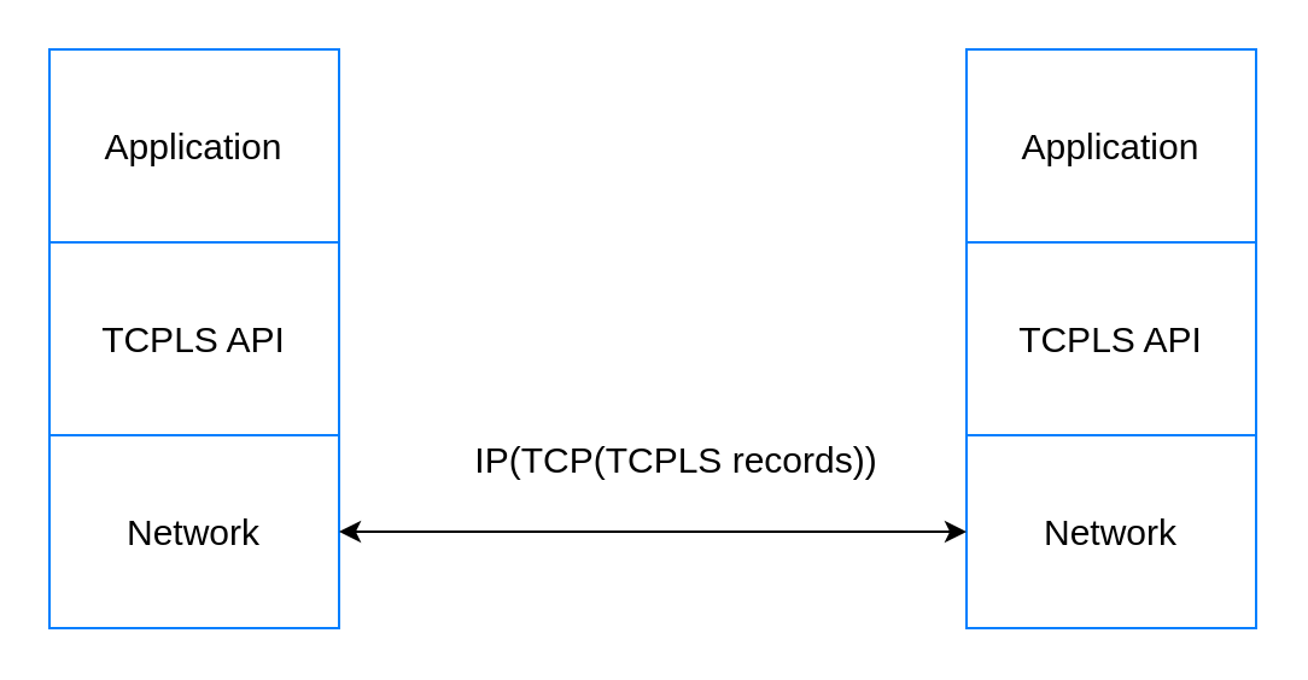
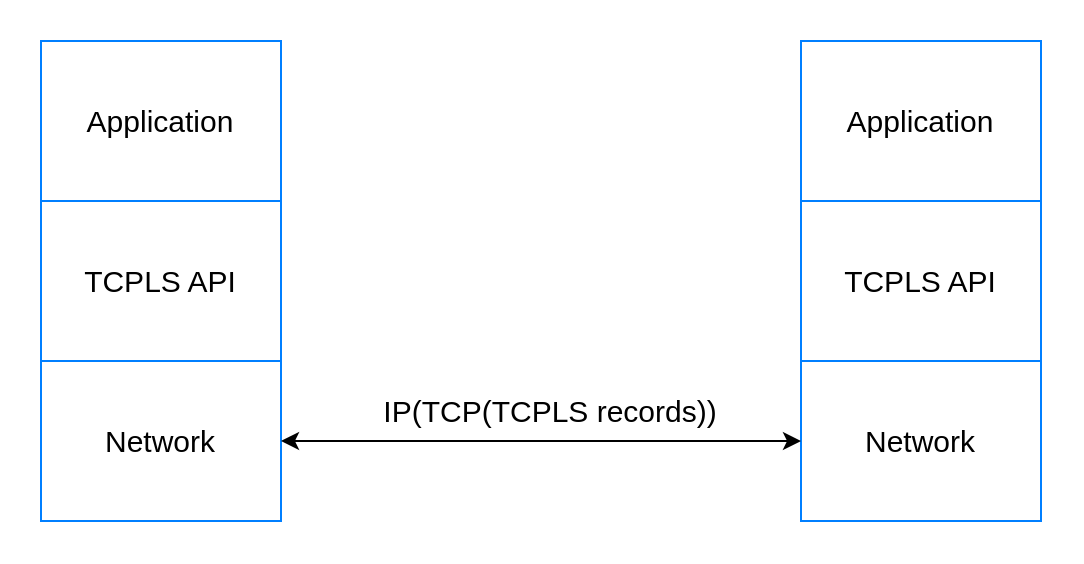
- <mxCell id="9" value="&lt;font style=&quot;font-size: 15px;&quot;&gt;IP(TCP(TCPLS records))&lt;/font&gt;" style="text;html=1;align=center;verticalAlign=middle;whiteSpace=wrap;rounded=0;" vertex="1" parent="1"><mxGeometry x="175" y="175" width="210" height="30" as="geometry" /></mxCell>
+ <mxCell id="9" value="&lt;font style=&quot;font-size: 15px;&quot;&gt;IP(TCP(TCPLS records))&lt;/font&gt;" style="text;html=1;align=center;verticalAlign=middle;whiteSpace=wrap;rounded=0;" vertex="1" parent="1"><mxGeometry x="170" y="190" width="210" height="30" as="geometry" /></mxCell>
